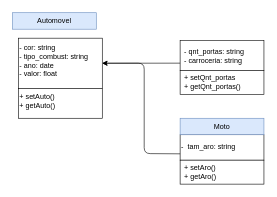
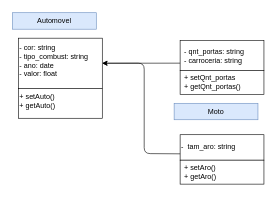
- <mxCell id="14" value="Moto" style="text;html=1;strokeColor=#6c8ebf;fillColor=#dae8fc;align=center;verticalAlign=middle;whiteSpace=wrap;rounded=0;" vertex="1" parent="1"><mxGeometry x="300" y="197" width="140" height="27.5" as="geometry" /></mxCell>
+ <mxCell id="14" value="Moto" style="text;html=1;strokeColor=#6c8ebf;fillColor=#dae8fc;align=center;verticalAlign=middle;whiteSpace=wrap;rounded=0;" vertex="1" parent="1"><mxGeometry x="290" y="172" width="140" height="27.5" as="geometry" /></mxCell>
